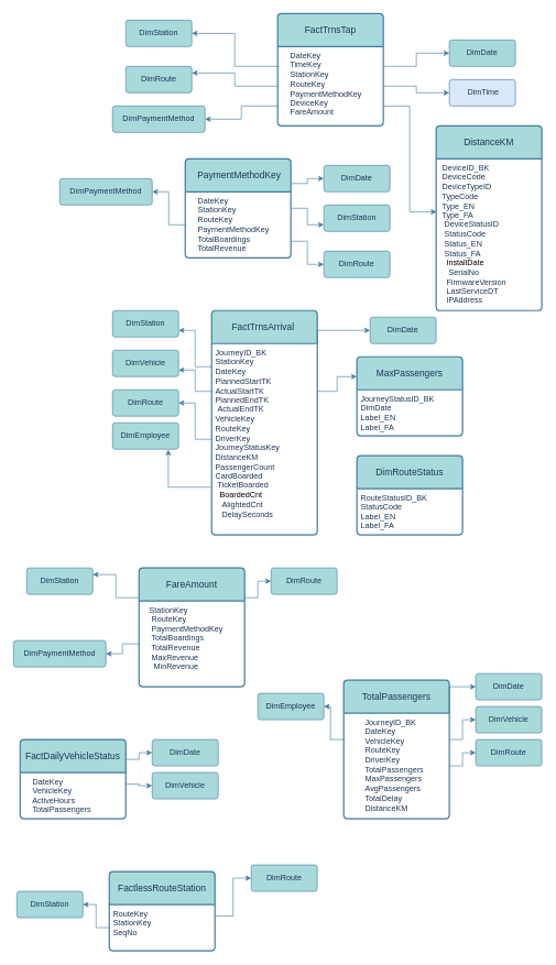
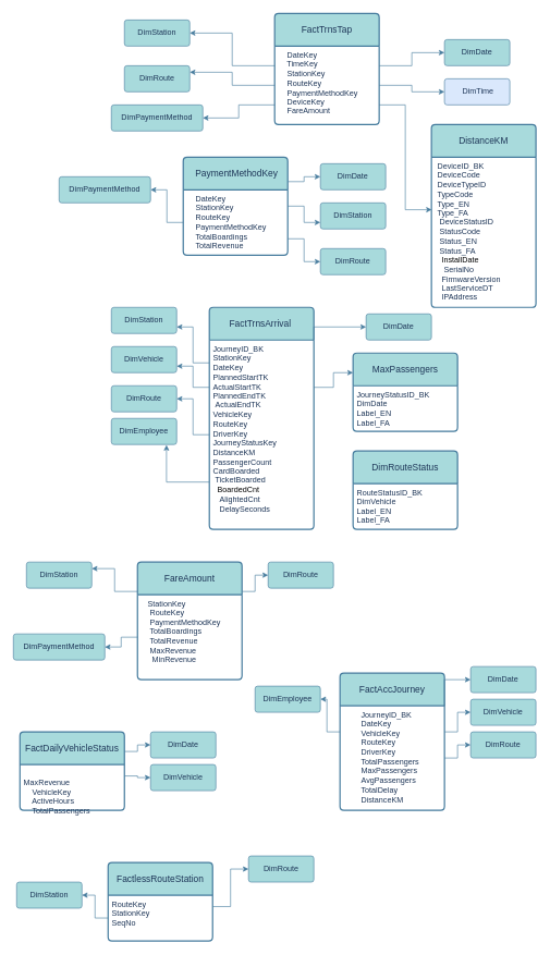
- <mxCell id="5" value="&lt;div&gt;RouteStatusID_BK&lt;/div&gt;&lt;div&gt;StatusCode&amp;nbsp;&lt;/div&gt;&lt;div&gt;Label_EN&lt;/div&gt;&lt;div&gt;Label_FA&lt;/div&gt;" style="align=left;strokeColor=none;fillColor=none;spacingLeft=4;spacingRight=4;fontSize=12;verticalAlign=top;resizable=0;rotatable=0;part=1;html=1;whiteSpace=wrap;labelBackgroundColor=none;fontColor=#1D3557;" vertex="1" parent="4"><mxGeometry y="50" width="160" height="70" as="geometry" /></mxCell>
+ <mxCell id="5" value="&lt;div&gt;RouteStatusID_BK&lt;/div&gt;&lt;div&gt;DimVehicle&amp;nbsp;&lt;/div&gt;&lt;div&gt;Label_EN&lt;/div&gt;&lt;div&gt;Label_FA&lt;/div&gt;" style="align=left;strokeColor=none;fillColor=none;spacingLeft=4;spacingRight=4;fontSize=12;verticalAlign=top;resizable=0;rotatable=0;part=1;html=1;whiteSpace=wrap;labelBackgroundColor=none;fontColor=#1D3557;" vertex="1" parent="4"><mxGeometry y="50" width="160" height="70" as="geometry" /></mxCell>
- <mxCell id="20" value="TotalPassengers" style="swimlane;childLayout=stackLayout;horizontal=1;startSize=50;horizontalStack=0;rounded=1;fontSize=14;fontStyle=0;strokeWidth=2;resizeParent=0;resizeLast=1;shadow=0;dashed=0;align=center;arcSize=4;whiteSpace=wrap;html=1;labelBackgroundColor=none;fillColor=#A8DADC;strokeColor=#457B9D;fontColor=#1D3557;" vertex="1" parent="1"><mxGeometry x="520" y="1030" width="160" height="210" as="geometry" /></mxCell>
+ <mxCell id="20" value="FactAccJourney" style="swimlane;childLayout=stackLayout;horizontal=1;startSize=50;horizontalStack=0;rounded=1;fontSize=14;fontStyle=0;strokeWidth=2;resizeParent=0;resizeLast=1;shadow=0;dashed=0;align=center;arcSize=4;whiteSpace=wrap;html=1;labelBackgroundColor=none;fillColor=#A8DADC;strokeColor=#457B9D;fontColor=#1D3557;" vertex="1" parent="1"><mxGeometry x="520" y="1030" width="160" height="210" as="geometry" /></mxCell>
- <mxCell id="24" value="&lt;div&gt;&amp;nbsp; &amp;nbsp; DateKey&lt;span style=&quot;white-space:pre&quot;&gt;&#09;&#09;&#09;&lt;/span&gt;&lt;/div&gt;&lt;div&gt;&amp;nbsp; &amp;nbsp; VehicleKey&lt;span style=&quot;white-space:pre&quot;&gt;&#09;&#09;&lt;/span&gt;&lt;/div&gt;&lt;div&gt;&amp;nbsp; &amp;nbsp; ActiveHours&lt;span style=&quot;white-space:pre&quot;&gt;&#09;&#09;&lt;/span&gt;&lt;/div&gt;&lt;div&gt;&amp;nbsp; &amp;nbsp; TotalPassengers&lt;/div&gt;" style="align=left;strokeColor=none;fillColor=none;spacingLeft=4;spacingRight=4;fontSize=12;verticalAlign=top;resizable=0;rotatable=0;part=1;html=1;whiteSpace=wrap;labelBackgroundColor=none;fontColor=#1D3557;" vertex="1" parent="23"><mxGeometry y="50" width="160" height="70" as="geometry" /></mxCell>
+ <mxCell id="24" value="&lt;div&gt;&amp;nbsp; &amp;nbsp; MaxRevenue&lt;span style=&quot;white-space:pre&quot;&gt;&#09;&#09;&#09;&lt;/span&gt;&lt;/div&gt;&lt;div&gt;&amp;nbsp; &amp;nbsp; VehicleKey&lt;span style=&quot;white-space:pre&quot;&gt;&#09;&#09;&lt;/span&gt;&lt;/div&gt;&lt;div&gt;&amp;nbsp; &amp;nbsp; ActiveHours&lt;span style=&quot;white-space:pre&quot;&gt;&#09;&#09;&lt;/span&gt;&lt;/div&gt;&lt;div&gt;&amp;nbsp; &amp;nbsp; TotalPassengers&lt;/div&gt;" style="align=left;strokeColor=none;fillColor=none;spacingLeft=4;spacingRight=4;fontSize=12;verticalAlign=top;resizable=0;rotatable=0;part=1;html=1;whiteSpace=wrap;labelBackgroundColor=none;fontColor=#1D3557;" vertex="1" parent="23"><mxGeometry y="50" width="160" height="70" as="geometry" /></mxCell>
